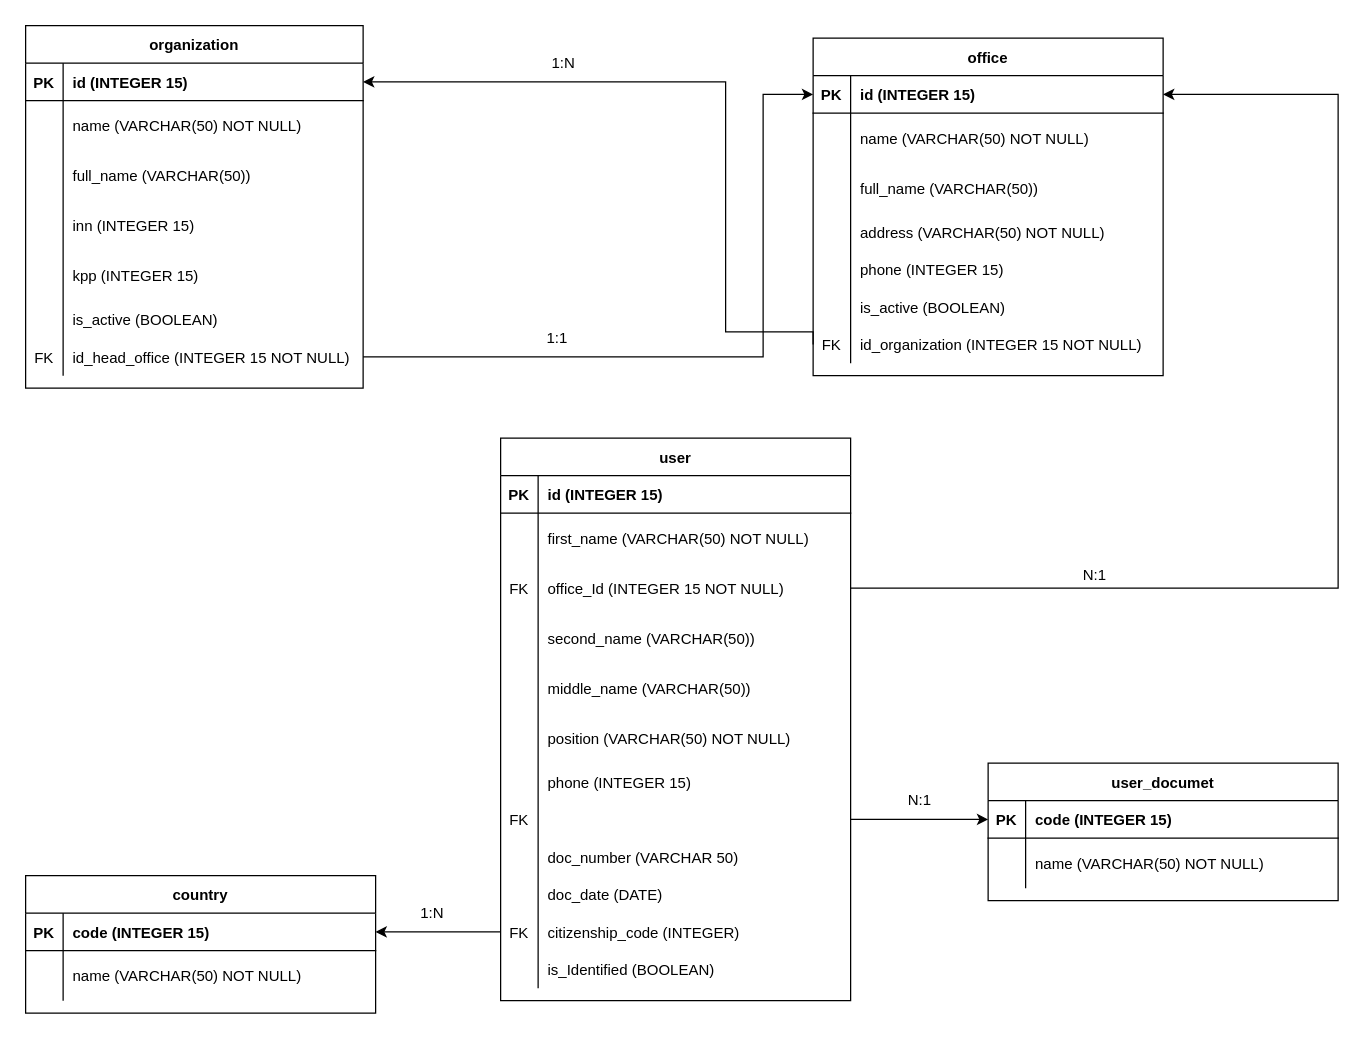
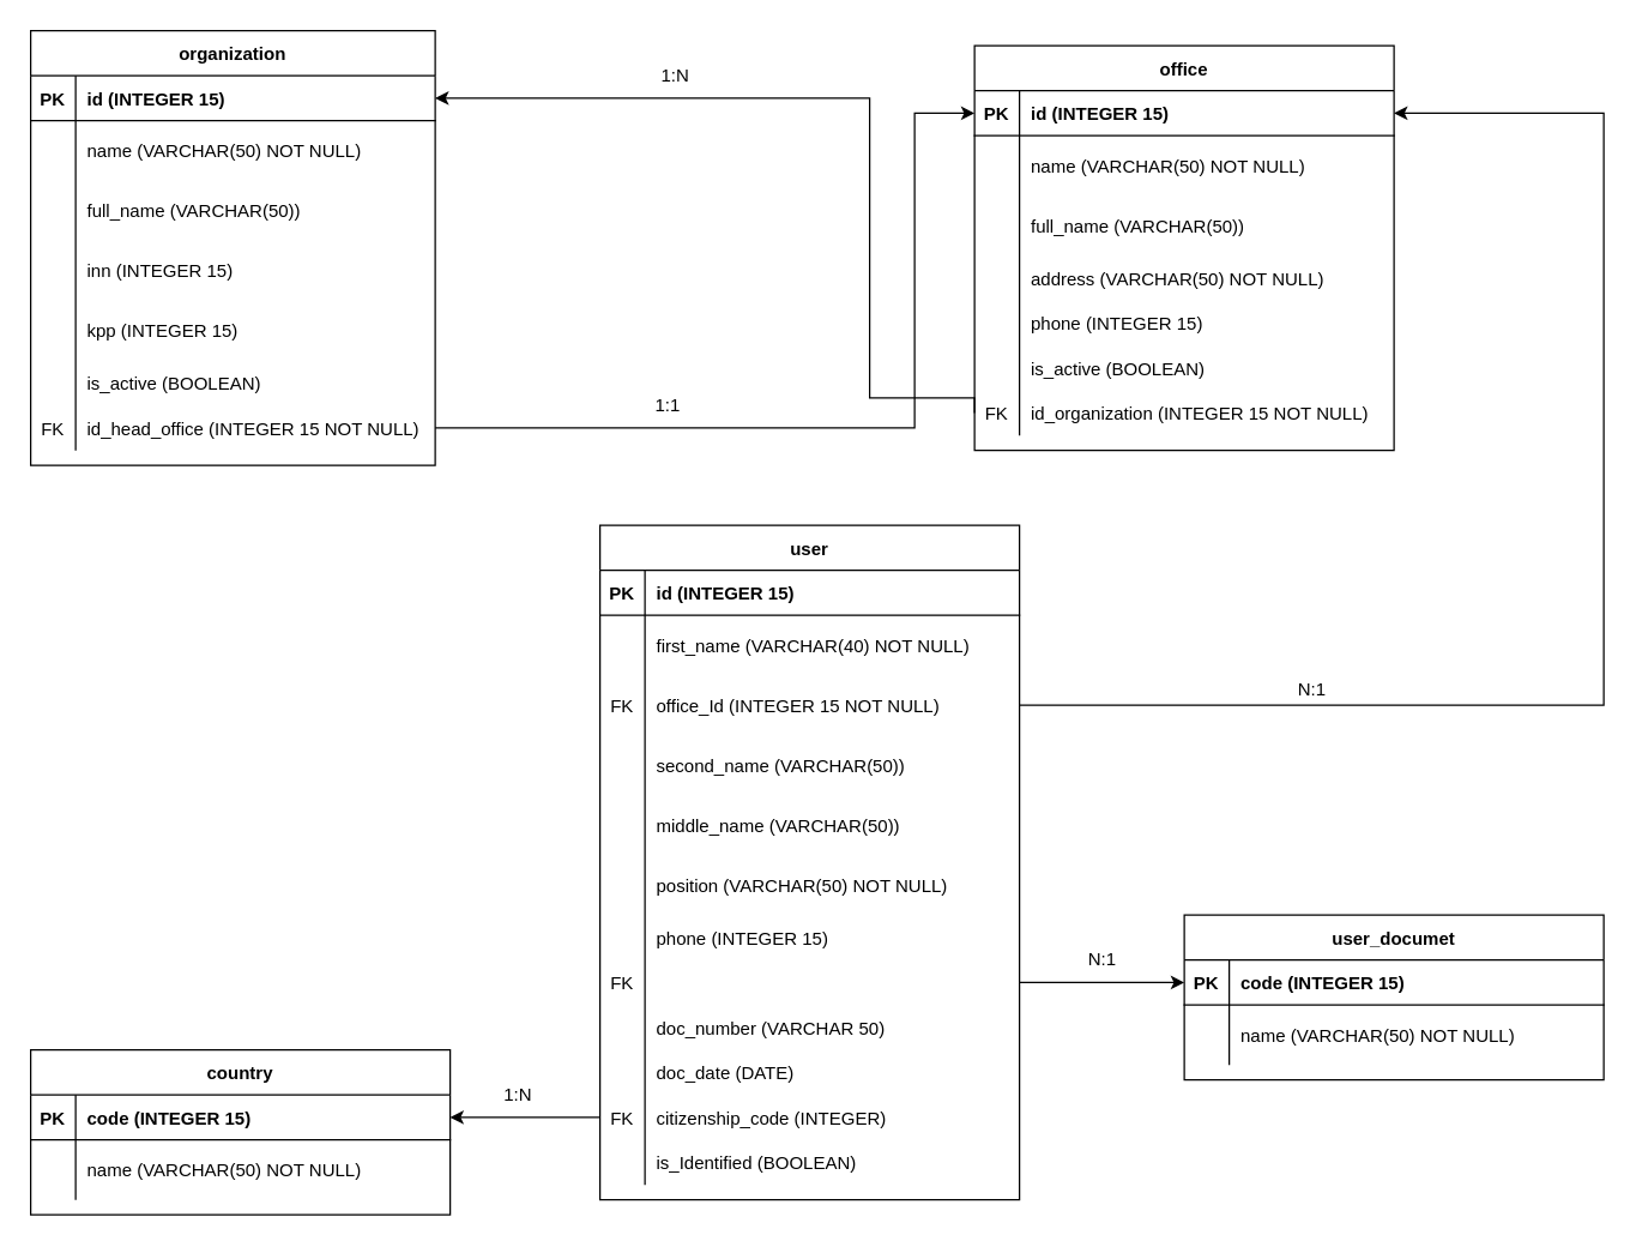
- <mxCell id="54" value="first_name (VARCHAR(50) NOT NULL)" style="shape=partialRectangle;connectable=0;fillColor=none;top=0;left=0;bottom=0;right=0;align=left;spacingLeft=6;overflow=hidden;" vertex="1" parent="52"><mxGeometry x="30" width="250" height="40" as="geometry" /></mxCell>
+ <mxCell id="54" value="first_name (VARCHAR(40) NOT NULL)" style="shape=partialRectangle;connectable=0;fillColor=none;top=0;left=0;bottom=0;right=0;align=left;spacingLeft=6;overflow=hidden;" vertex="1" parent="52"><mxGeometry x="30" width="250" height="40" as="geometry" /></mxCell>
